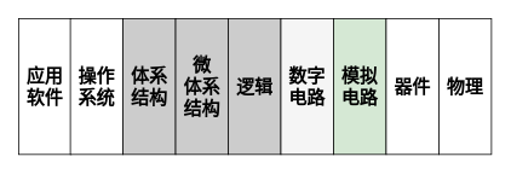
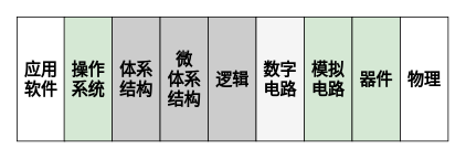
- <mxCell id="3" value="&lt;font size=&quot;1&quot;&gt;&lt;b style=&quot;font-size: 20px&quot;&gt;操作系统&lt;/b&gt;&lt;/font&gt;" style="rounded=0;whiteSpace=wrap;html=1;rotation=0;" vertex="1" parent="1"><mxGeometry x="77" y="20" width="58" height="150" as="geometry" /></mxCell>
+ <mxCell id="3" value="&lt;font size=&quot;1&quot;&gt;&lt;b style=&quot;font-size: 20px&quot;&gt;操作系统&lt;/b&gt;&lt;/font&gt;" style="rounded=0;whiteSpace=wrap;html=1;rotation=0;fillColor=#d5e8d4;" vertex="1" parent="1"><mxGeometry x="77" y="20" width="58" height="150" as="geometry" /></mxCell>
- <mxCell id="9" value="&lt;font size=&quot;1&quot;&gt;&lt;b style=&quot;font-size: 20px&quot;&gt;器件&lt;/b&gt;&lt;/font&gt;" style="rounded=0;whiteSpace=wrap;html=1;rotation=0;" vertex="1" parent="1"><mxGeometry x="425" y="20" width="58" height="150" as="geometry" /></mxCell>
+ <mxCell id="9" value="&lt;font size=&quot;1&quot;&gt;&lt;b style=&quot;font-size: 20px&quot;&gt;器件&lt;/b&gt;&lt;/font&gt;" style="rounded=0;whiteSpace=wrap;html=1;rotation=0;fillColor=#d5e8d4;" vertex="1" parent="1"><mxGeometry x="425" y="20" width="58" height="150" as="geometry" /></mxCell>
